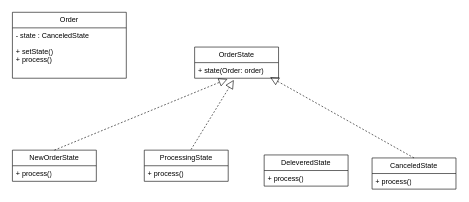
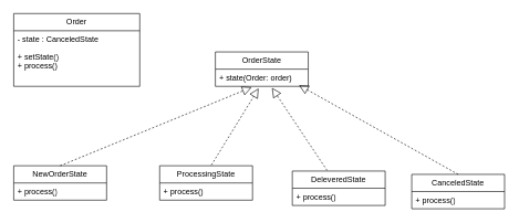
+ <mxCell id="14" value="" style="endArrow=block;dashed=1;endFill=0;endSize=12;html=1;rounded=0;entryX=0.609;entryY=1.085;entryDx=0;entryDy=0;entryPerimeter=0;exitX=0.374;exitY=-0.019;exitDx=0;exitDy=0;exitPerimeter=0;" edge="1" parent="1" source="8" target="3"><mxGeometry width="160" relative="1" as="geometry"><mxPoint x="328" y="259" as="sourcePoint" /><mxPoint x="399" y="143" as="targetPoint" /></mxGeometry></mxCell>
